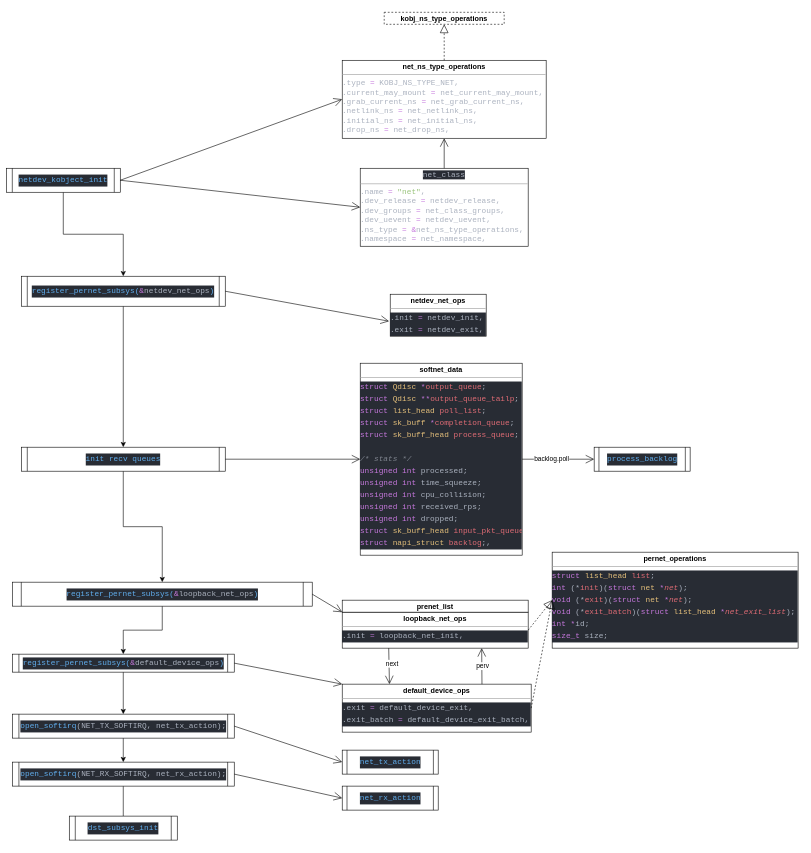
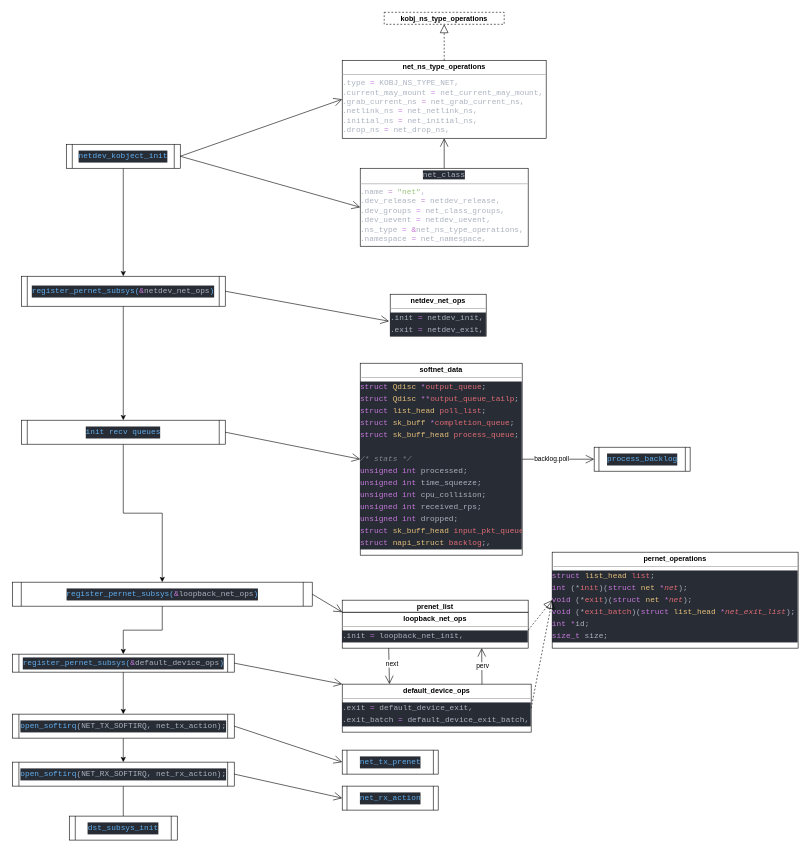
- <mxCell id="3" value="&lt;div style=&quot;color: rgb(171 , 178 , 191) ; background-color: rgb(40 , 44 , 52) ; font-family: &amp;#34;monaco&amp;#34; , &amp;#34;menlo&amp;#34; , &amp;#34;monaco&amp;#34; , &amp;#34;courier new&amp;#34; , monospace ; font-size: 13px ; line-height: 20px&quot;&gt;&lt;span style=&quot;color: #61afef&quot;&gt;netdev_kobject_init&lt;/span&gt;&lt;/div&gt;" style="shape=process;whiteSpace=wrap;html=1;backgroundOutline=1;size=0.053;" vertex="1" parent="1"><mxGeometry x="10" y="280" width="190" height="40" as="geometry" /></mxCell>
+ <mxCell id="3" value="&lt;div style=&quot;color: rgb(171 , 178 , 191) ; background-color: rgb(40 , 44 , 52) ; font-family: &amp;#34;monaco&amp;#34; , &amp;#34;menlo&amp;#34; , &amp;#34;monaco&amp;#34; , &amp;#34;courier new&amp;#34; , monospace ; font-size: 13px ; line-height: 20px&quot;&gt;&lt;span style=&quot;color: #61afef&quot;&gt;netdev_kobject_init&lt;/span&gt;&lt;/div&gt;" style="shape=process;whiteSpace=wrap;html=1;backgroundOutline=1;size=0.053;" vertex="1" parent="1"><mxGeometry x="110" y="240" width="190" height="40" as="geometry" /></mxCell>
- <mxCell id="7" value="&lt;div style=&quot;background-color: rgb(40 , 44 , 52) ; font-family: &amp;#34;monaco&amp;#34; , &amp;#34;menlo&amp;#34; , &amp;#34;monaco&amp;#34; , &amp;#34;courier new&amp;#34; , monospace ; font-size: 13px ; line-height: 20px&quot;&gt;&lt;font color=&quot;#61afef&quot;&gt;init recv queues&lt;/font&gt;&lt;/div&gt;" style="shape=process;whiteSpace=wrap;html=1;backgroundOutline=1;size=0.029;" vertex="1" parent="1"><mxGeometry x="35" y="745" width="340" height="40" as="geometry" /></mxCell>
+ <mxCell id="7" value="&lt;div style=&quot;background-color: rgb(40 , 44 , 52) ; font-family: &amp;#34;monaco&amp;#34; , &amp;#34;menlo&amp;#34; , &amp;#34;monaco&amp;#34; , &amp;#34;courier new&amp;#34; , monospace ; font-size: 13px ; line-height: 20px&quot;&gt;&lt;font color=&quot;#61afef&quot;&gt;init recv queues&lt;/font&gt;&lt;/div&gt;" style="shape=process;whiteSpace=wrap;html=1;backgroundOutline=1;size=0.029;" vertex="1" parent="1"><mxGeometry x="35" y="700" width="340" height="40" as="geometry" /></mxCell>
- <mxCell id="43" value="&lt;div style=&quot;background-color: rgb(40 , 44 , 52) ; font-family: &amp;#34;monaco&amp;#34; , &amp;#34;menlo&amp;#34; , &amp;#34;monaco&amp;#34; , &amp;#34;courier new&amp;#34; , monospace ; font-size: 13px ; line-height: 20px&quot;&gt;&lt;font color=&quot;#61afef&quot;&gt;net_tx_action&lt;/font&gt;&lt;/div&gt;" style="shape=process;whiteSpace=wrap;html=1;backgroundOutline=1;size=0.048;" vertex="1" parent="1"><mxGeometry x="570" y="1250" width="160" height="40" as="geometry" /></mxCell>
+ <mxCell id="43" value="&lt;div style=&quot;background-color: rgb(40 , 44 , 52) ; font-family: &amp;#34;monaco&amp;#34; , &amp;#34;menlo&amp;#34; , &amp;#34;monaco&amp;#34; , &amp;#34;courier new&amp;#34; , monospace ; font-size: 13px ; line-height: 20px&quot;&gt;&lt;font color=&quot;#61afef&quot;&gt;net_tx_prenet&lt;/font&gt;&lt;/div&gt;" style="shape=process;whiteSpace=wrap;html=1;backgroundOutline=1;size=0.048;" vertex="1" parent="1"><mxGeometry x="570" y="1250" width="160" height="40" as="geometry" /></mxCell>
